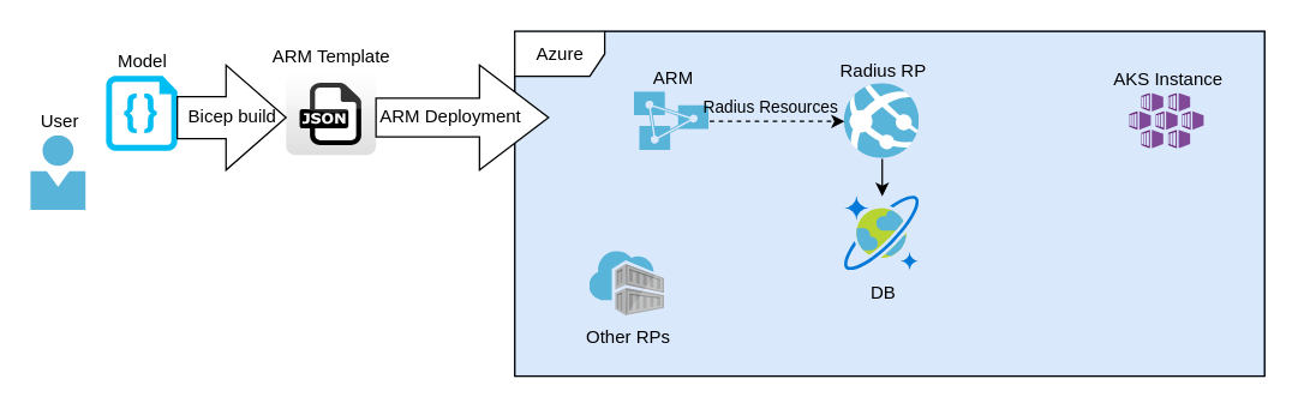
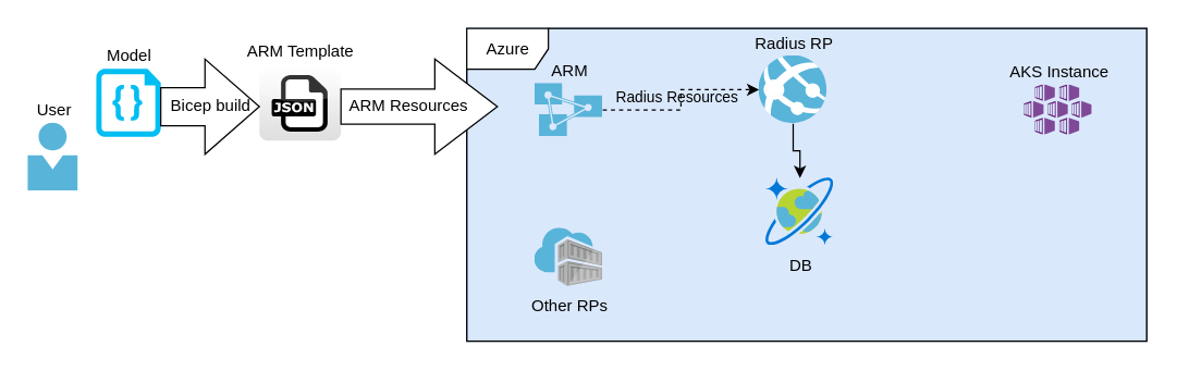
- <mxCell id="16" value="ARM Deployment" style="text;html=1;strokeColor=none;fillColor=none;align=center;verticalAlign=middle;whiteSpace=wrap;rounded=0;labelBackgroundColor=none;" parent="1" vertex="1"><mxGeometry x="250" y="68" width="100" height="20" as="geometry" /></mxCell>
+ <mxCell id="16" value="ARM Resources" style="text;html=1;strokeColor=none;fillColor=none;align=center;verticalAlign=middle;whiteSpace=wrap;rounded=0;labelBackgroundColor=none;" parent="1" vertex="1"><mxGeometry x="250" y="68" width="100" height="20" as="geometry" /></mxCell>
- <mxCell id="6" value="ARM" style="aspect=fixed;html=1;points=[];align=center;image;fontSize=12;image=img/lib/mscae/Analysis_Services.svg;labelPosition=center;verticalLabelPosition=top;verticalAlign=bottom;labelBackgroundColor=none;" parent="4" vertex="1"><mxGeometry x="80" y="40.5" width="50" height="39" as="geometry" /></mxCell>
+ <mxCell id="6" value="ARM" style="aspect=fixed;html=1;points=[];align=center;image;fontSize=12;image=img/lib/mscae/Analysis_Services.svg;labelPosition=center;verticalLabelPosition=top;verticalAlign=bottom;labelBackgroundColor=none;" parent="4" vertex="1"><mxGeometry x="50" y="40.5" width="50" height="39" as="geometry" /></mxCell>
- <mxCell id="10" value="Radius RP" style="aspect=fixed;html=1;points=[];align=center;image;fontSize=12;image=img/lib/mscae/App_Services.svg;labelPosition=center;verticalLabelPosition=top;verticalAlign=bottom;labelBackgroundColor=none;" parent="4" vertex="1"><mxGeometry x="220" y="35" width="50" height="50" as="geometry" /></mxCell>
+ <mxCell id="10" value="Radius RP" style="aspect=fixed;html=1;points=[];align=center;image;fontSize=12;image=img/lib/mscae/App_Services.svg;labelPosition=center;verticalLabelPosition=top;verticalAlign=bottom;labelBackgroundColor=none;" parent="4" vertex="1"><mxGeometry x="215" y="20" width="50" height="50" as="geometry" /></mxCell>
